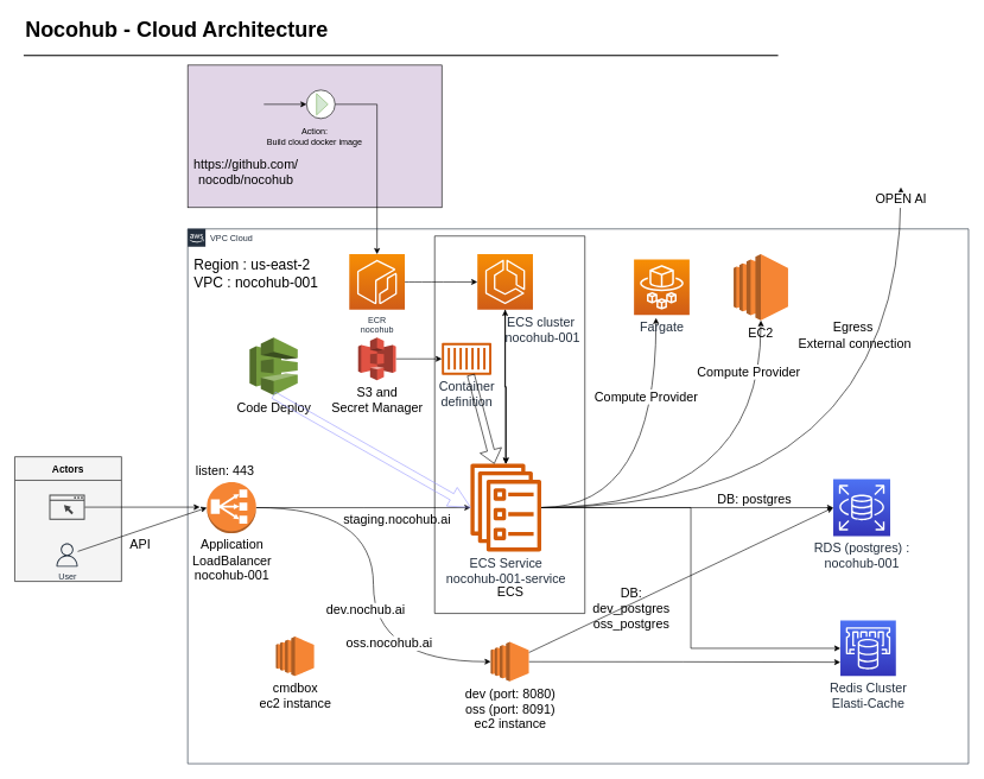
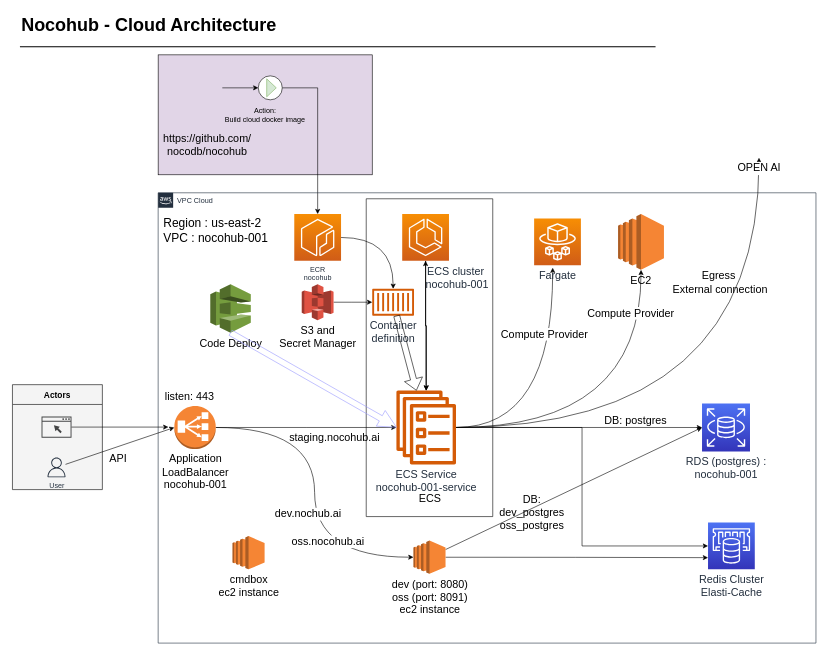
- <mxCell id="6" style="edgeStyle=orthogonalEdgeStyle;curved=1;rounded=0;orthogonalLoop=1;jettySize=auto;html=1;fontSize=18;" edge="1" parent="5" source="7" target="16"><mxGeometry relative="1" as="geometry" /></mxCell>
+ <mxCell id="6" style="edgeStyle=orthogonalEdgeStyle;curved=1;rounded=0;orthogonalLoop=1;jettySize=auto;html=1;fontSize=18;" edge="1" parent="5" source="7" target="29"><mxGeometry relative="1" as="geometry" /></mxCell>
